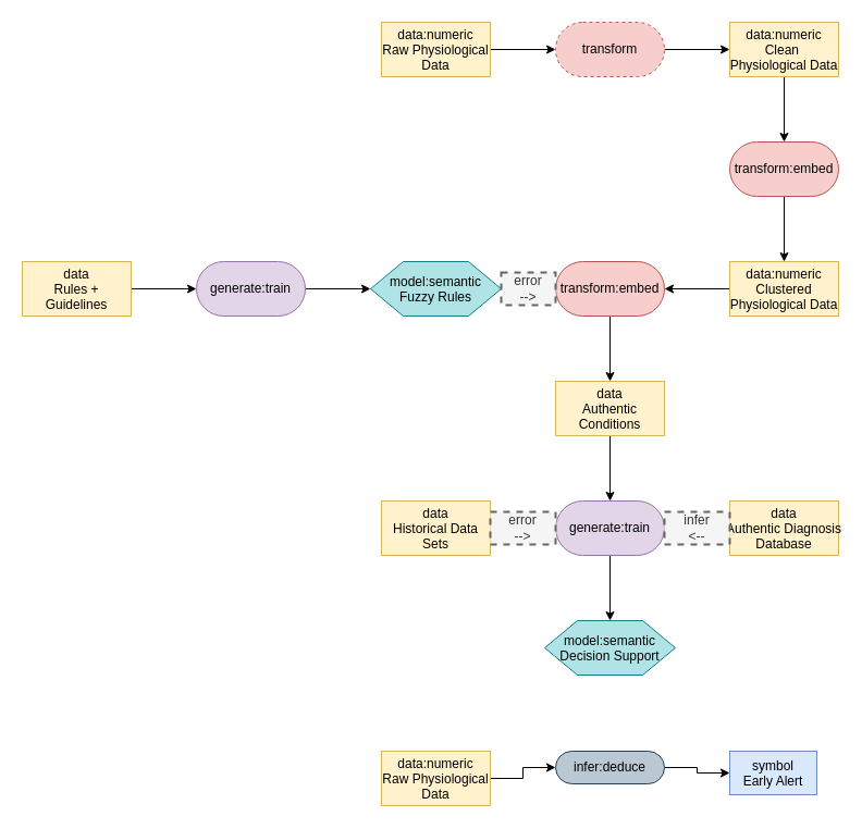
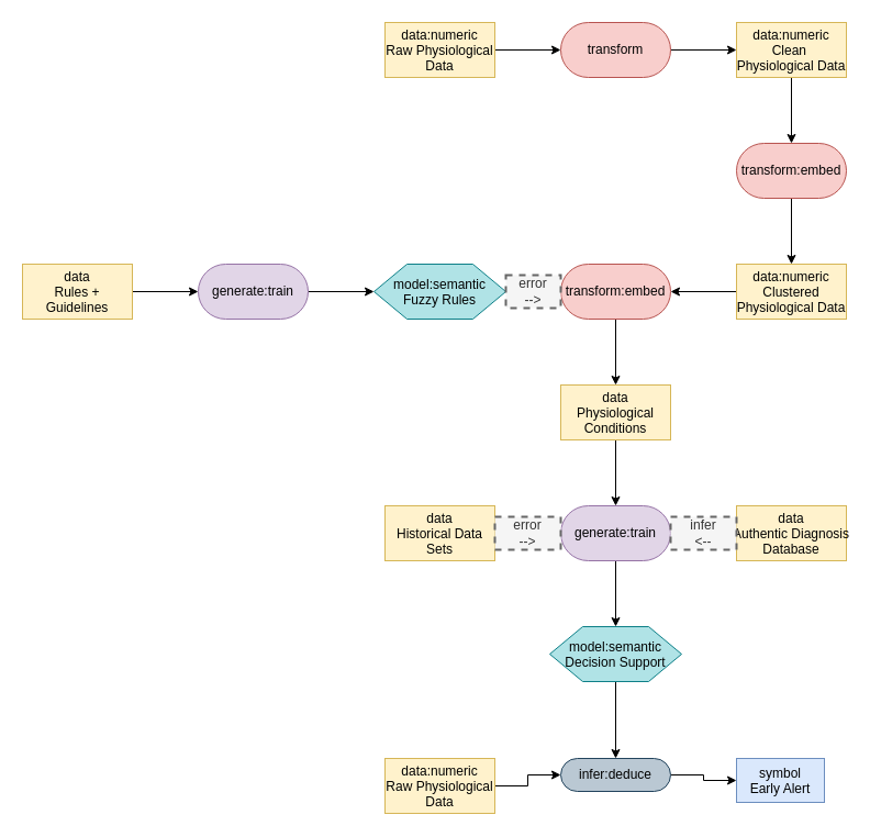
- <mxCell id="5" value="transform" style="rounded=1;whiteSpace=wrap;html=1;arcSize=50;fillColor=#f8cecc;strokeColor=#b85450;dashed=1;" parent="1" name="transform" vertex="1"><mxGeometry x="510" y="20" width="100" height="50" as="geometry" /></mxCell>
+ <mxCell id="5" value="transform" style="rounded=1;whiteSpace=wrap;html=1;arcSize=50;fillColor=#f8cecc;strokeColor=#b85450;" parent="1" name="transform" vertex="1"><mxGeometry x="510" y="20" width="100" height="50" as="geometry" /></mxCell>
- <mxCell id="17" value="data&#10;Authentic&#10;Conditions" style="rectangle;fillColor=#fff2cc;strokeColor=#d6b656;" parent="1" name="data" vertex="1"><mxGeometry x="510" y="350" width="100" height="50" as="geometry" /></mxCell>
+ <mxCell id="17" value="data&#10;Physiological&#10;Conditions" style="rectangle;fillColor=#fff2cc;strokeColor=#d6b656;" parent="1" name="data" vertex="1"><mxGeometry x="510" y="350" width="100" height="50" as="geometry" /></mxCell>
+ <mxCell id="28" style="edgeStyle=orthogonalEdgeStyle;rounded=0;orthogonalLoop=1;jettySize=auto;html=1;exitX=0.5;exitY=1;exitDx=0;exitDy=0;entryX=0.5;entryY=0;entryDx=0;entryDy=0;" parent="1" source="29" target="31" edge="1"><mxGeometry relative="1" as="geometry" /></mxCell>
